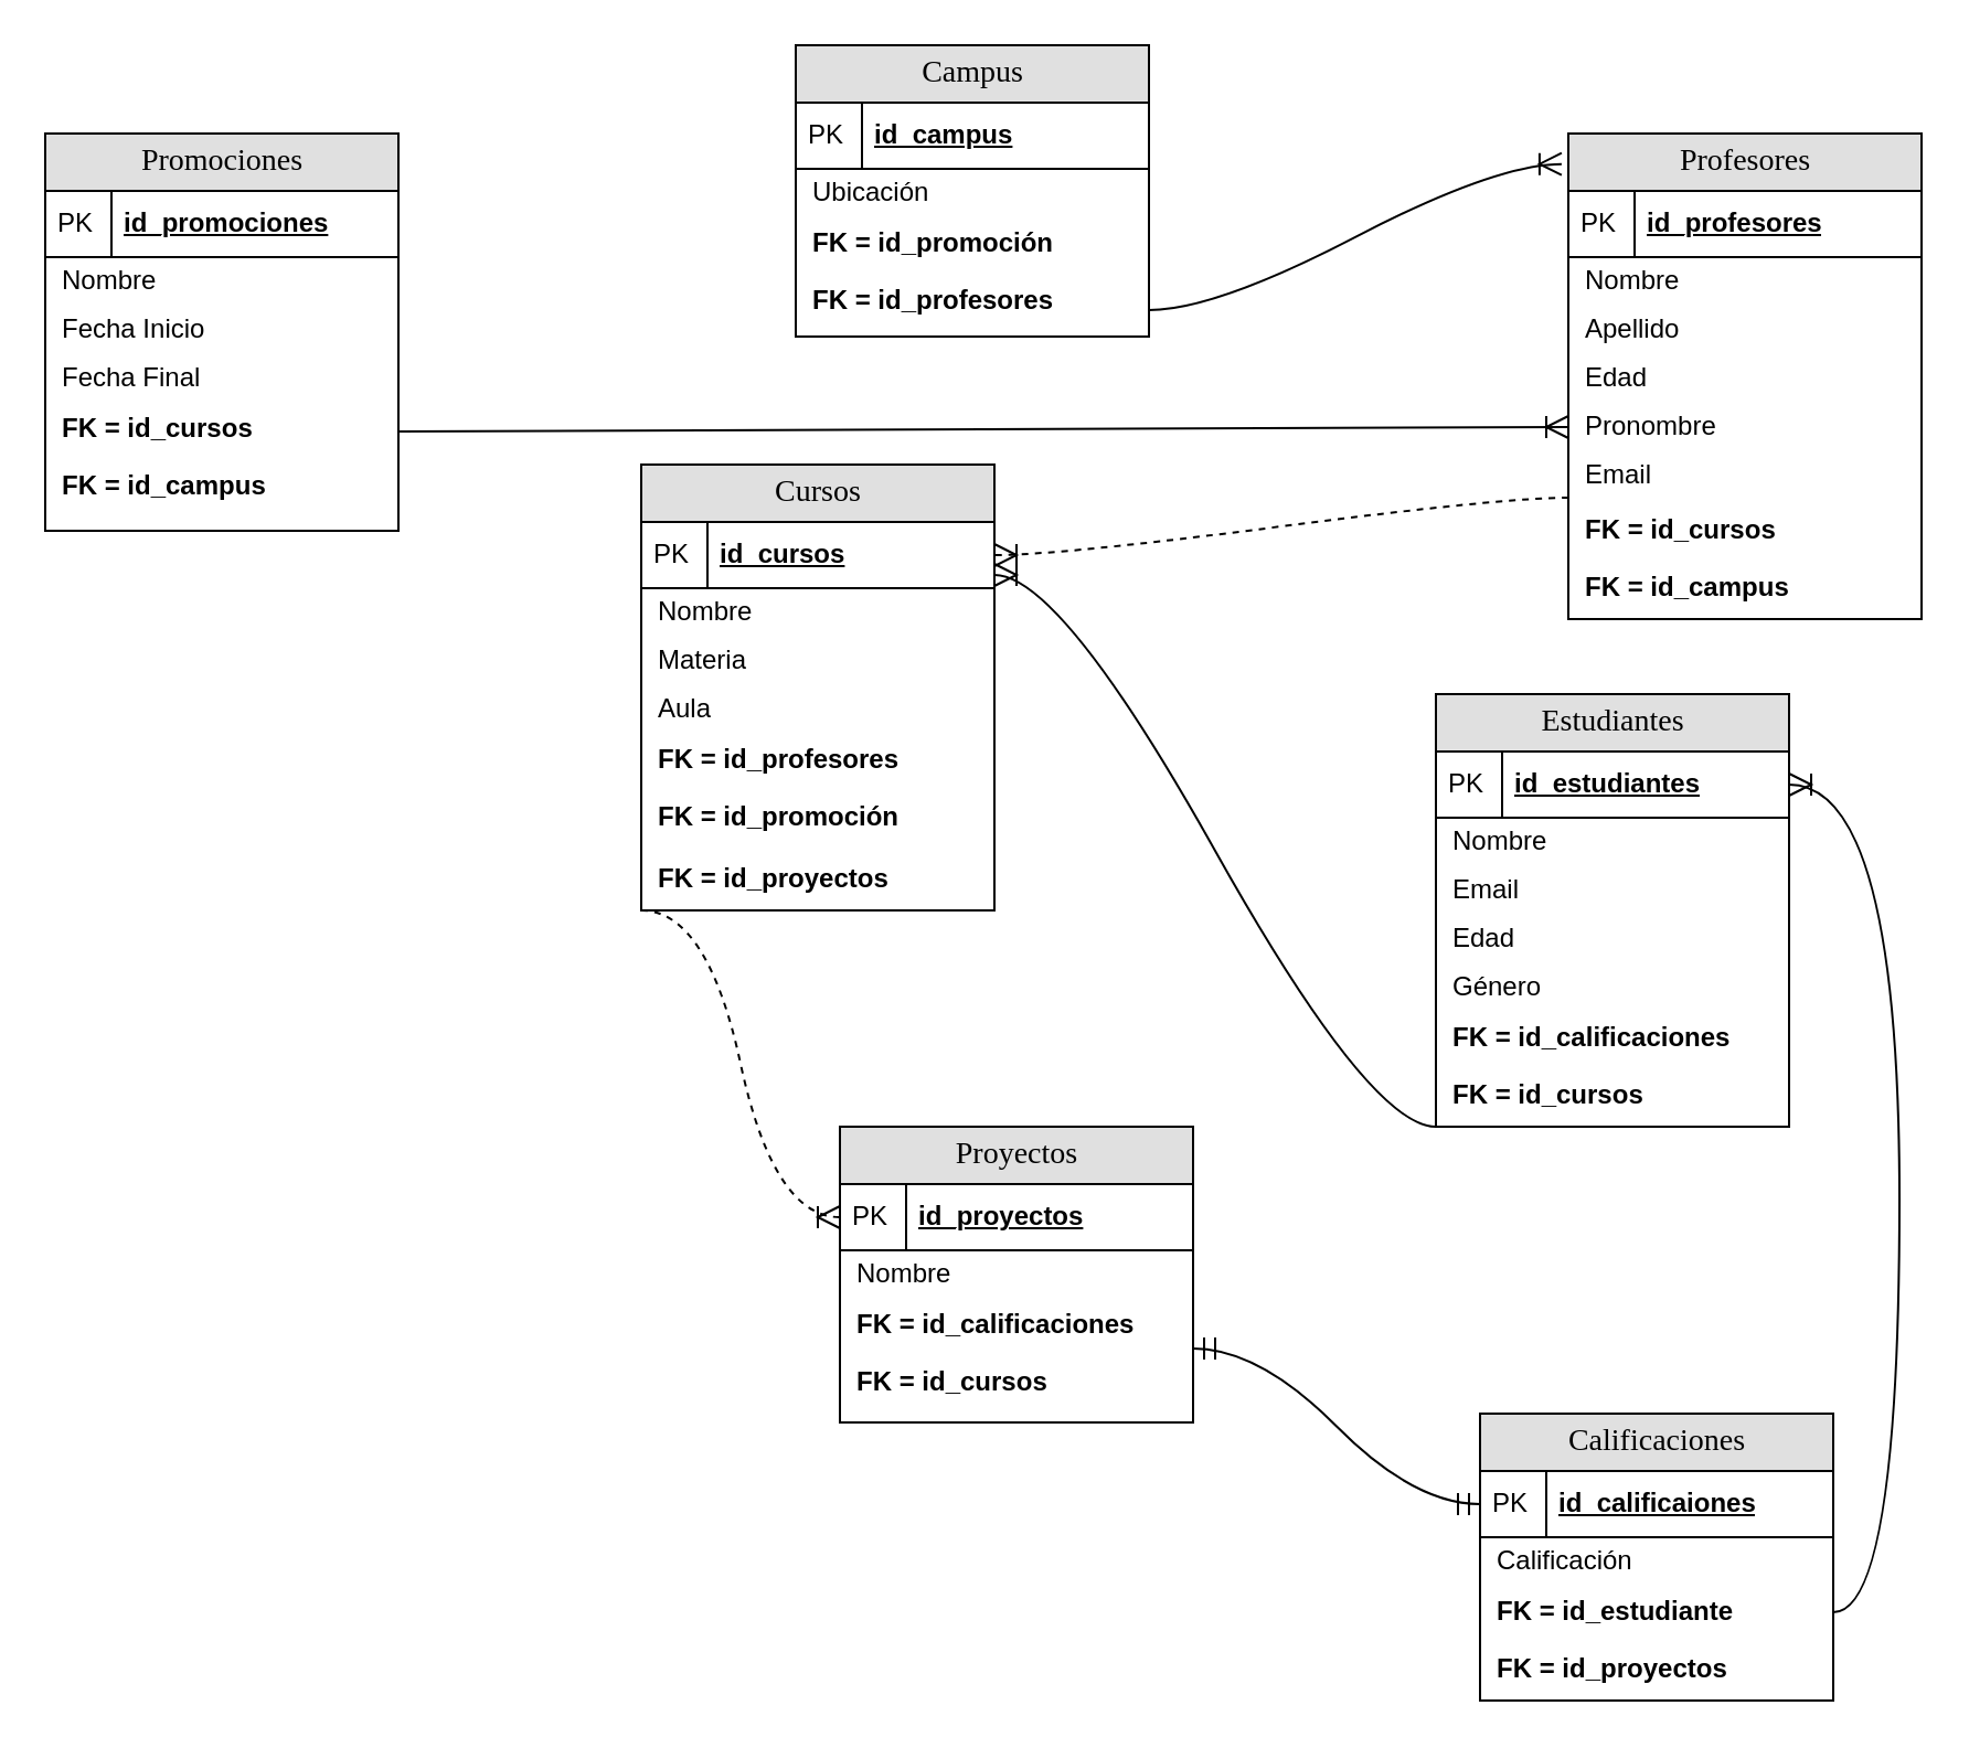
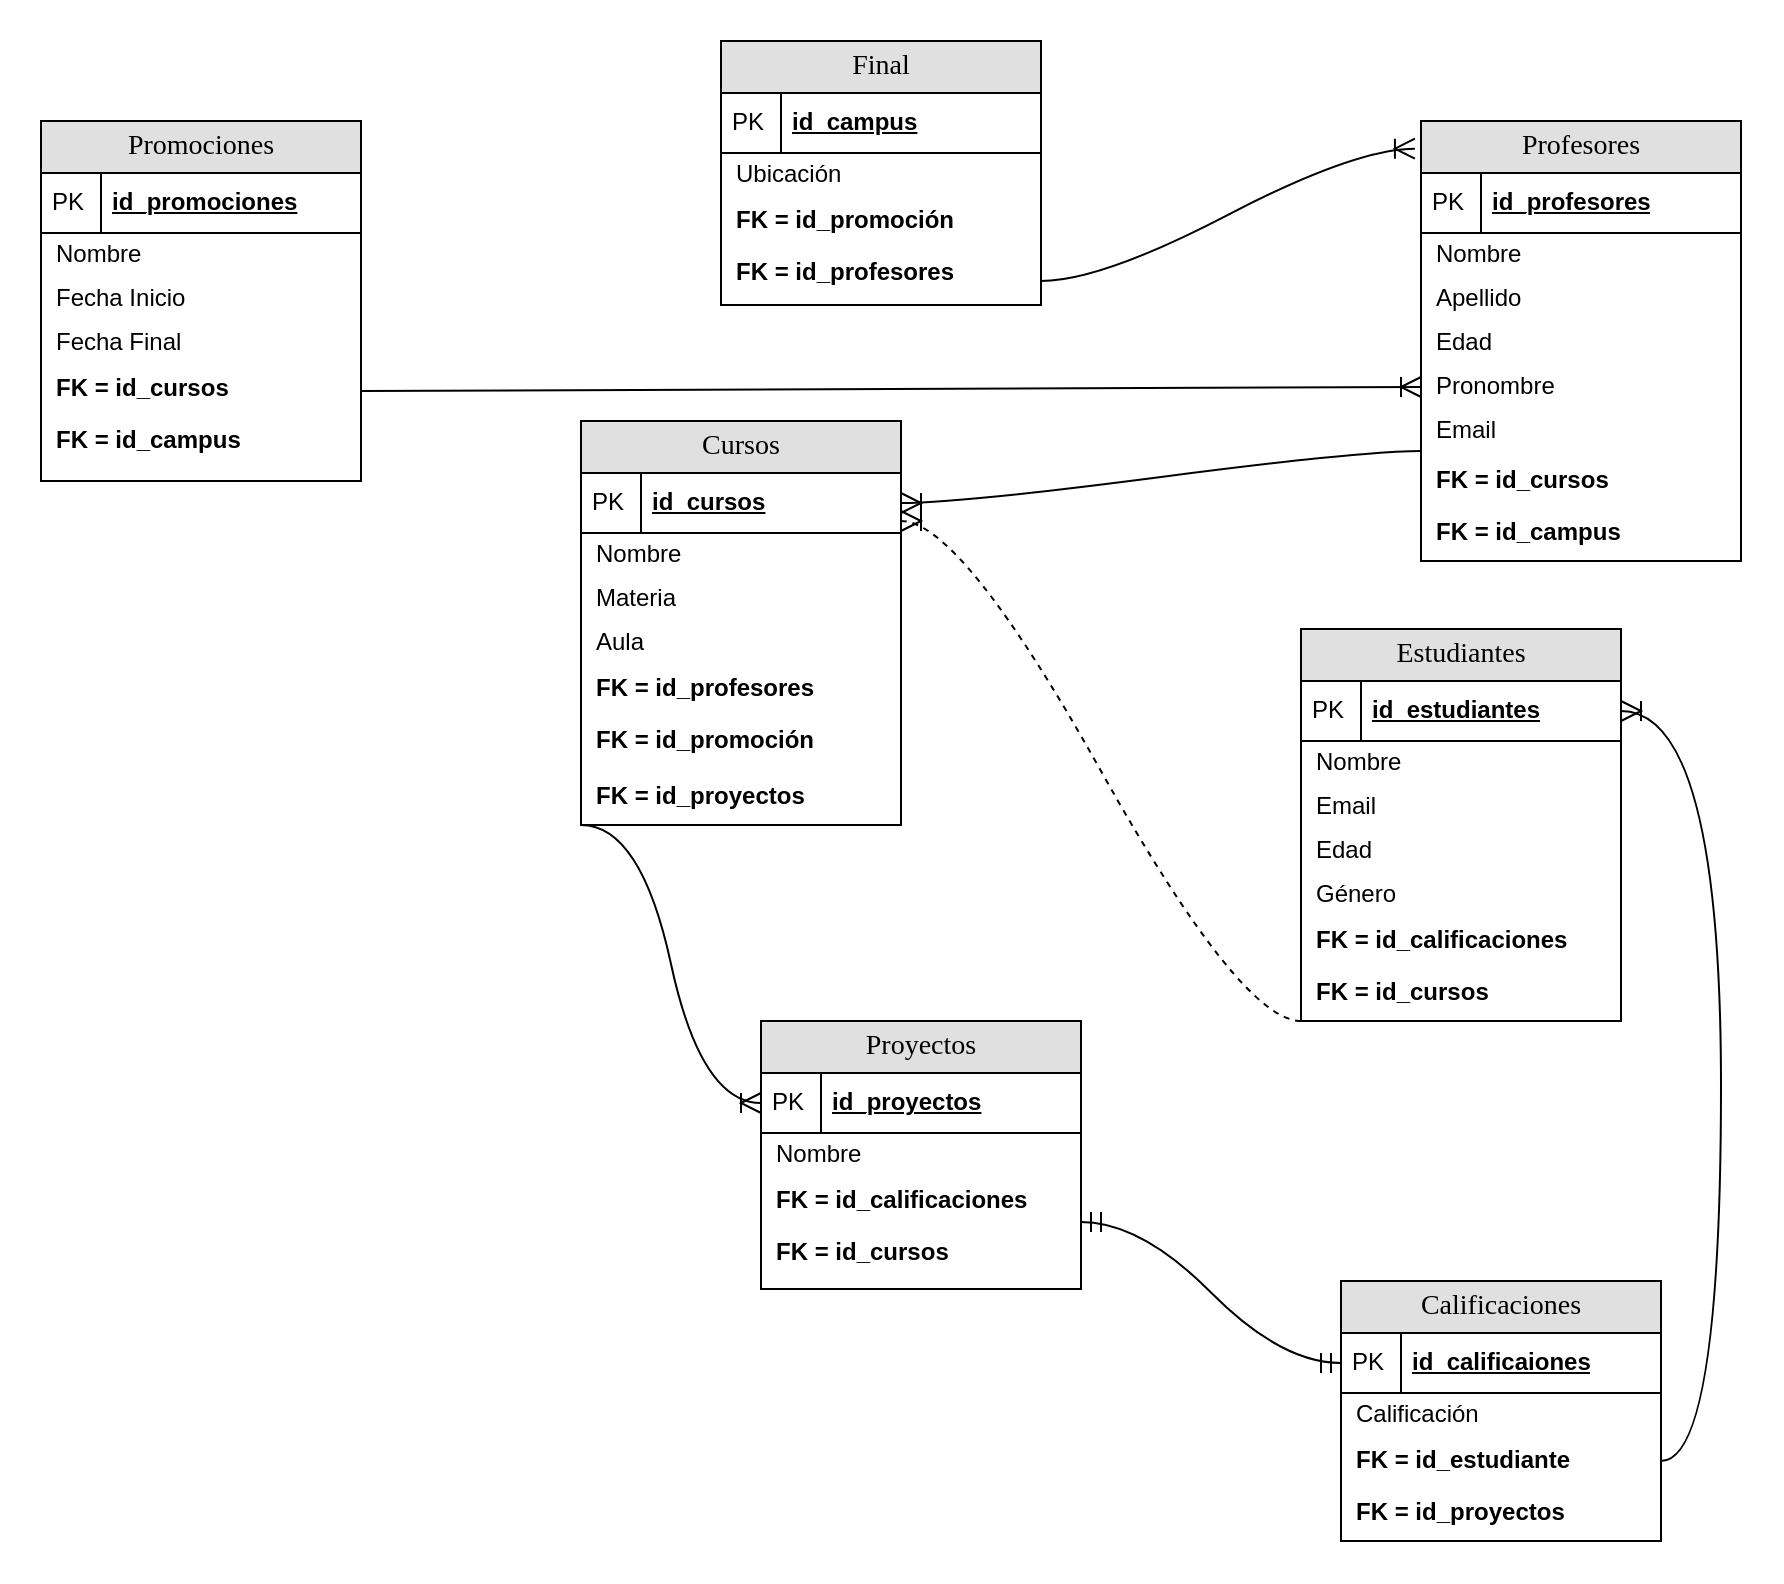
- <mxCell id="2" value="Campus" style="swimlane;html=1;fontStyle=0;childLayout=stackLayout;horizontal=1;startSize=26;fillColor=#e0e0e0;horizontalStack=0;resizeParent=1;resizeLast=0;collapsible=1;marginBottom=0;swimlaneFillColor=#ffffff;align=center;rounded=0;shadow=0;comic=0;labelBackgroundColor=none;strokeWidth=1;fontFamily=Verdana;fontSize=14" parent="1" vertex="1"><mxGeometry x="360" width="160" height="132" as="geometry" y="20" /></mxCell>
+ <mxCell id="2" value="Final" style="swimlane;html=1;fontStyle=0;childLayout=stackLayout;horizontal=1;startSize=26;fillColor=#e0e0e0;horizontalStack=0;resizeParent=1;resizeLast=0;collapsible=1;marginBottom=0;swimlaneFillColor=#ffffff;align=center;rounded=0;shadow=0;comic=0;labelBackgroundColor=none;strokeWidth=1;fontFamily=Verdana;fontSize=14" parent="1" vertex="1"><mxGeometry x="360" width="160" height="132" as="geometry" y="20" /></mxCell>
- <mxCell id="58" value="" style="edgeStyle=entityRelationEdgeStyle;fontSize=12;html=1;endArrow=ERoneToMany;rounded=0;startSize=8;endSize=8;curved=1;exitX=0;exitY=0.75;exitDx=0;exitDy=0;entryX=1;entryY=0.5;entryDx=0;entryDy=0;dashed=1;" edge="1" parent="1" source="17" target="9"><mxGeometry width="100" height="100" relative="1" as="geometry"><mxPoint x="560" y="350" as="sourcePoint" /><mxPoint x="630" y="400" as="targetPoint" /><Array as="points"><mxPoint x="680" y="150" /></Array></mxGeometry></mxCell>
+ <mxCell id="58" value="" style="edgeStyle=entityRelationEdgeStyle;fontSize=12;html=1;endArrow=ERoneToMany;rounded=0;startSize=8;endSize=8;curved=1;exitX=0;exitY=0.75;exitDx=0;exitDy=0;entryX=1;entryY=0.5;entryDx=0;entryDy=0;" edge="1" parent="1" source="17" target="9"><mxGeometry width="100" height="100" relative="1" as="geometry"><mxPoint x="560" y="350" as="sourcePoint" /><mxPoint x="630" y="400" as="targetPoint" /><Array as="points"><mxPoint x="680" y="150" /></Array></mxGeometry></mxCell>
- <mxCell id="61" value="" style="edgeStyle=entityRelationEdgeStyle;fontSize=12;html=1;endArrow=ERoneToMany;rounded=0;startSize=8;endSize=8;curved=1;entryX=1;entryY=0.8;entryDx=0;entryDy=0;entryPerimeter=0;exitX=0;exitY=1;exitDx=0;exitDy=0;" edge="1" parent="1" source="35" target="9"><mxGeometry width="100" height="100" relative="1" as="geometry"><mxPoint x="710" y="550" as="sourcePoint" /><mxPoint x="630" y="310" as="targetPoint" /><Array as="points"><mxPoint x="510" y="480" /></Array></mxGeometry></mxCell>
+ <mxCell id="61" value="" style="edgeStyle=entityRelationEdgeStyle;fontSize=12;html=1;endArrow=ERoneToMany;rounded=0;startSize=8;endSize=8;curved=1;entryX=1;entryY=0.8;entryDx=0;entryDy=0;entryPerimeter=0;exitX=0;exitY=1;exitDx=0;exitDy=0;dashed=1;" edge="1" parent="1" source="35" target="9"><mxGeometry width="100" height="100" relative="1" as="geometry"><mxPoint x="710" y="550" as="sourcePoint" /><mxPoint x="630" y="310" as="targetPoint" /><Array as="points"><mxPoint x="510" y="480" /></Array></mxGeometry></mxCell>
- <mxCell id="59" value="" style="edgeStyle=entityRelationEdgeStyle;fontSize=12;html=1;endArrow=ERoneToMany;rounded=0;startSize=8;endSize=8;curved=1;entryX=0;entryY=0.5;entryDx=0;entryDy=0;exitX=0;exitY=1;exitDx=0;exitDy=0;dashed=1;" edge="1" parent="1" source="8" target="45"><mxGeometry width="100" height="100" relative="1" as="geometry"><mxPoint x="220" y="400" as="sourcePoint" /><mxPoint x="270" y="360" as="targetPoint" /><Array as="points"><mxPoint x="320" y="410" /></Array></mxGeometry></mxCell>
+ <mxCell id="59" value="" style="edgeStyle=entityRelationEdgeStyle;fontSize=12;html=1;endArrow=ERoneToMany;rounded=0;startSize=8;endSize=8;curved=1;entryX=0;entryY=0.5;entryDx=0;entryDy=0;exitX=0;exitY=1;exitDx=0;exitDy=0;" edge="1" parent="1" source="8" target="45"><mxGeometry width="100" height="100" relative="1" as="geometry"><mxPoint x="220" y="400" as="sourcePoint" /><mxPoint x="270" y="360" as="targetPoint" /><Array as="points"><mxPoint x="320" y="410" /></Array></mxGeometry></mxCell>
